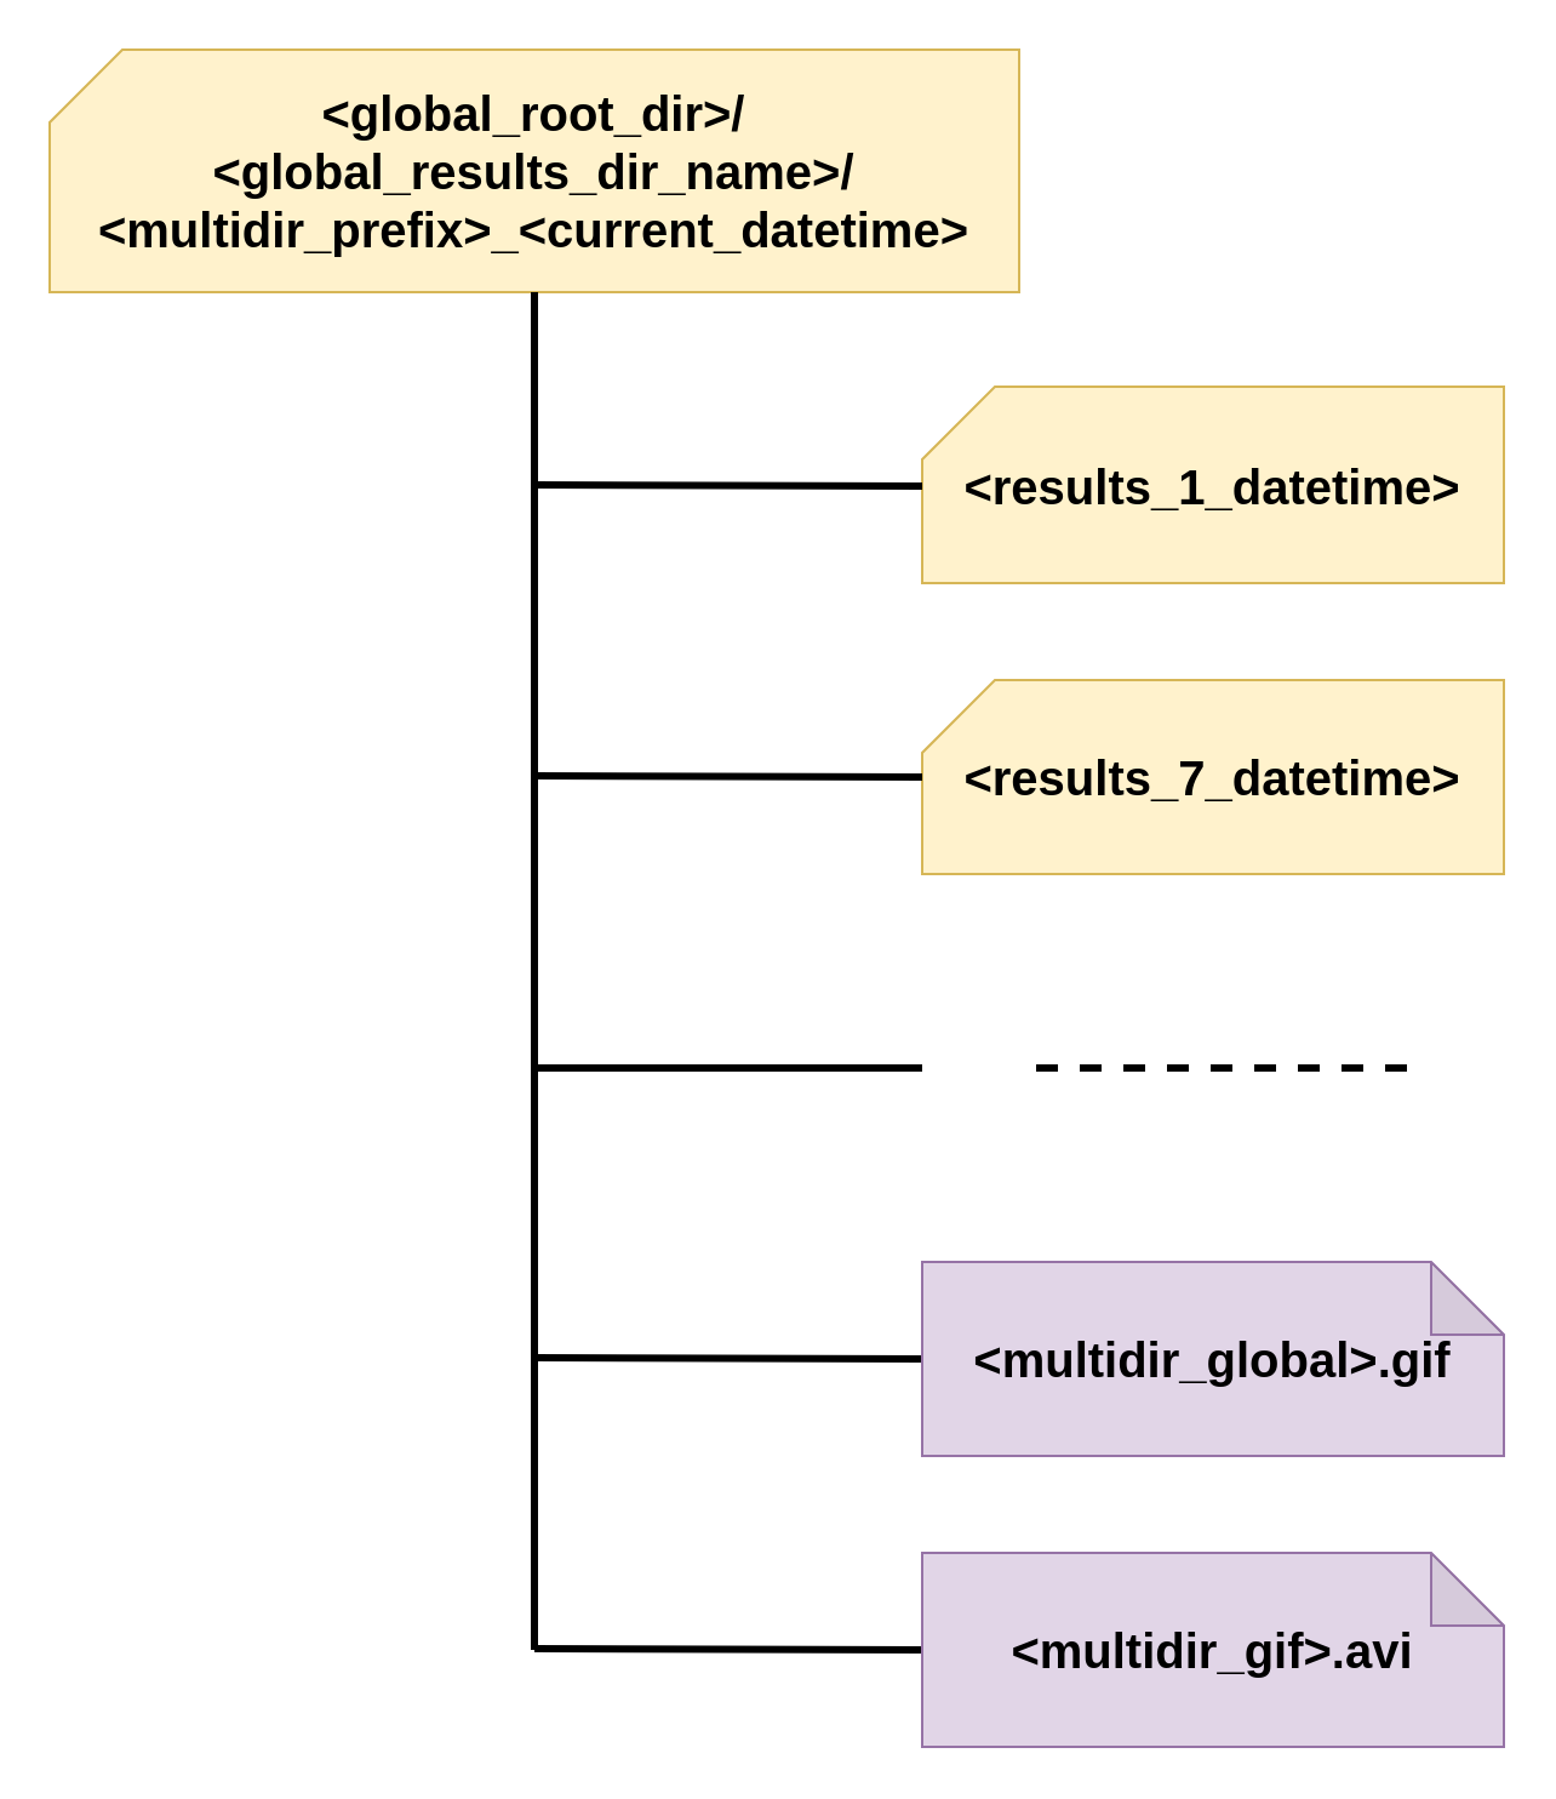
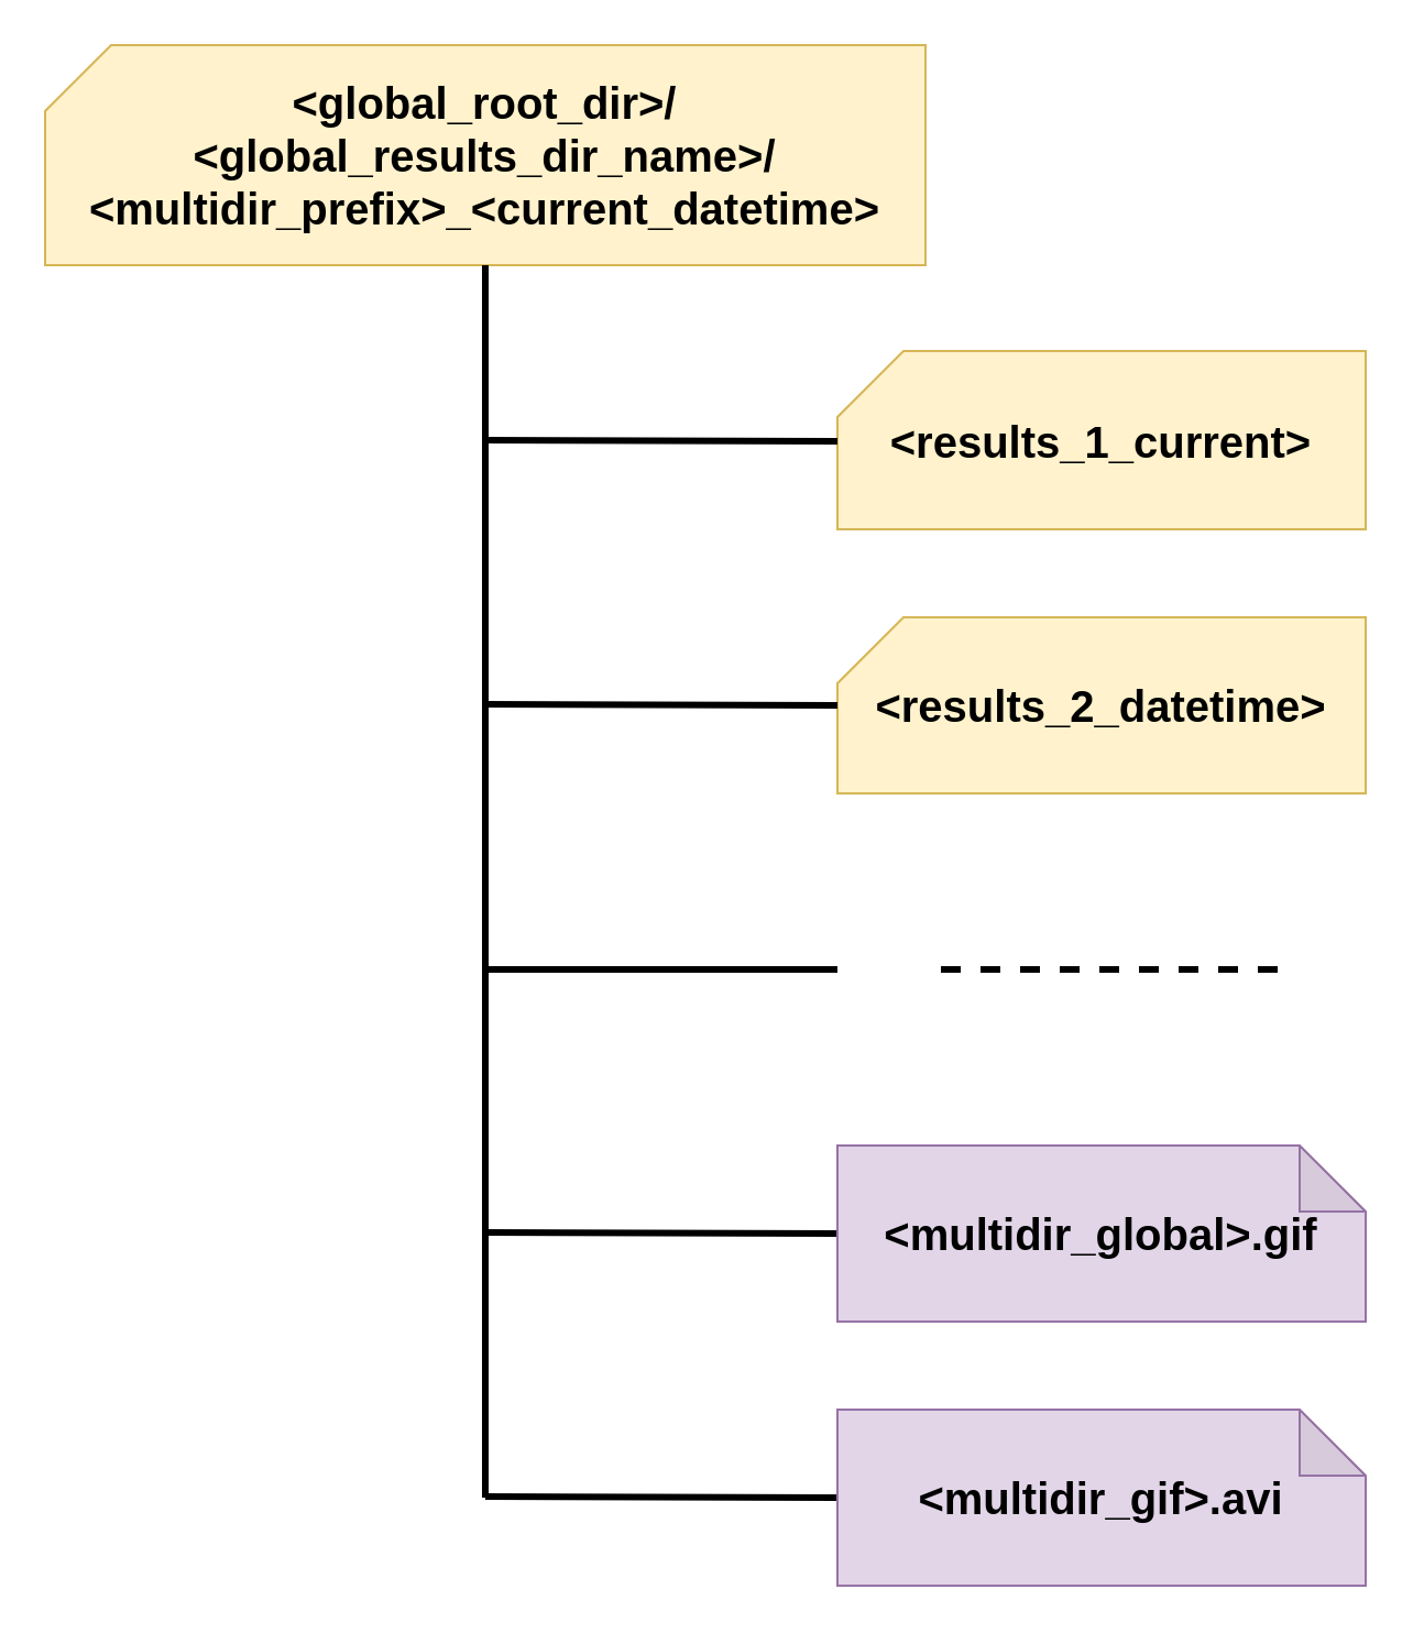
- <mxCell id="2" value="&lt;b&gt;&lt;font style=&quot;font-size: 20px&quot;&gt;&amp;lt;results_1_datetime&amp;gt;&lt;/font&gt;&lt;/b&gt;&lt;br&gt;" style="shape=card;whiteSpace=wrap;html=1;fillColor=#fff2cc;strokeColor=#d6b656;" parent="1" vertex="1"><mxGeometry x="380" y="159" width="240" height="81" as="geometry" /></mxCell>
+ <mxCell id="2" value="&lt;b&gt;&lt;font style=&quot;font-size: 20px&quot;&gt;&amp;lt;results_1_current&amp;gt;&lt;/font&gt;&lt;/b&gt;&lt;br&gt;" style="shape=card;whiteSpace=wrap;html=1;fillColor=#fff2cc;strokeColor=#d6b656;" parent="1" vertex="1"><mxGeometry x="380" y="159" width="240" height="81" as="geometry" /></mxCell>
- <mxCell id="3" value="&lt;b&gt;&lt;font style=&quot;font-size: 20px&quot;&gt;&amp;lt;results_7_datetime&amp;gt;&lt;/font&gt;&lt;/b&gt;&lt;br&gt;" style="shape=card;whiteSpace=wrap;html=1;fillColor=#fff2cc;strokeColor=#d6b656;" parent="1" vertex="1"><mxGeometry x="380" y="280" width="240" height="80" as="geometry" /></mxCell>
+ <mxCell id="3" value="&lt;b&gt;&lt;font style=&quot;font-size: 20px&quot;&gt;&amp;lt;results_2_datetime&amp;gt;&lt;/font&gt;&lt;/b&gt;&lt;br&gt;" style="shape=card;whiteSpace=wrap;html=1;fillColor=#fff2cc;strokeColor=#d6b656;" parent="1" vertex="1"><mxGeometry x="380" y="280" width="240" height="80" as="geometry" /></mxCell>
